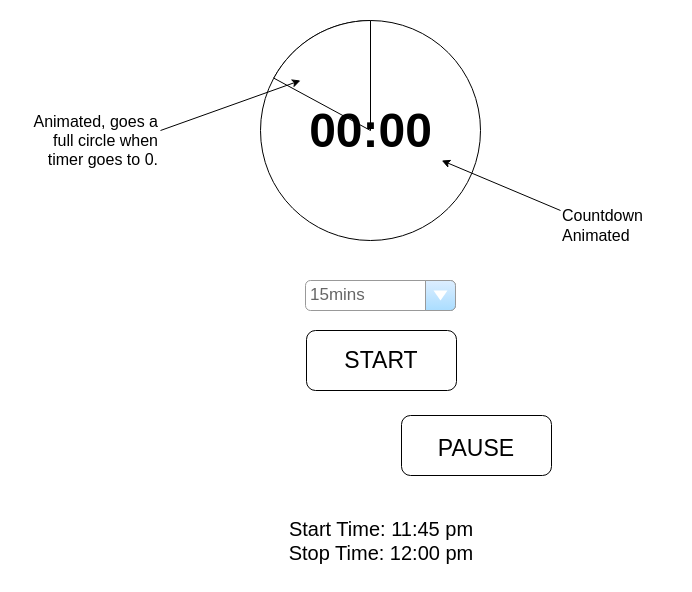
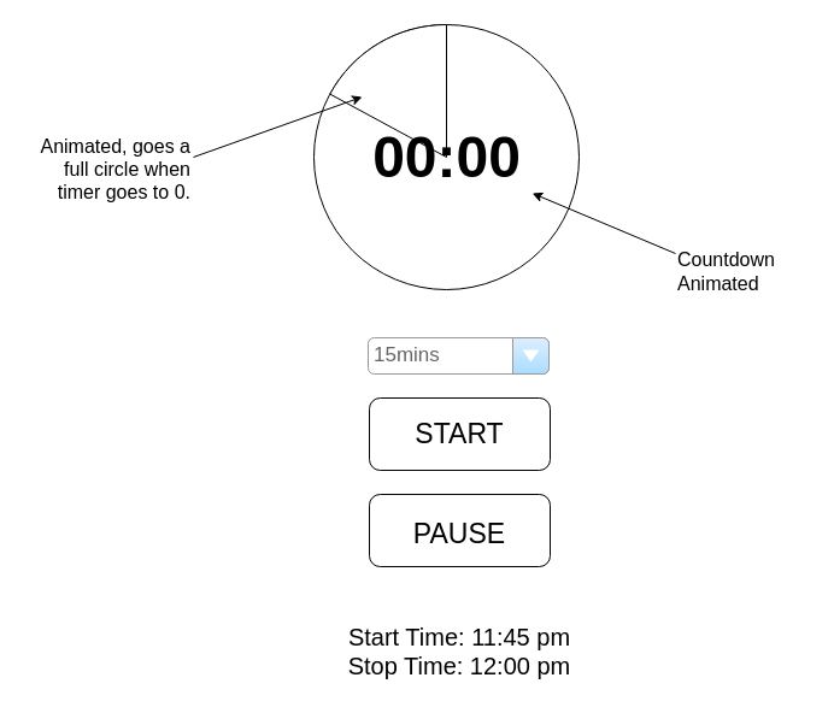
- <mxCell id="7" value="&lt;font style=&quot;font-size: 23px&quot;&gt;PAUSE&lt;/font&gt;" style="rounded=1;whiteSpace=wrap;html=1;fontSize=30;verticalAlign=middle;align=center;labelPosition=center;verticalLabelPosition=middle;horizontal=1;" vertex="1" parent="1"><mxGeometry x="401" y="415" width="150" height="60" as="geometry" /></mxCell>
+ <mxCell id="7" value="&lt;font style=&quot;font-size: 23px&quot;&gt;PAUSE&lt;/font&gt;" style="rounded=1;whiteSpace=wrap;html=1;fontSize=30;verticalAlign=middle;align=center;labelPosition=center;verticalLabelPosition=middle;horizontal=1;" vertex="1" parent="1"><mxGeometry x="306" y="410" width="150" height="60" as="geometry" /></mxCell>
